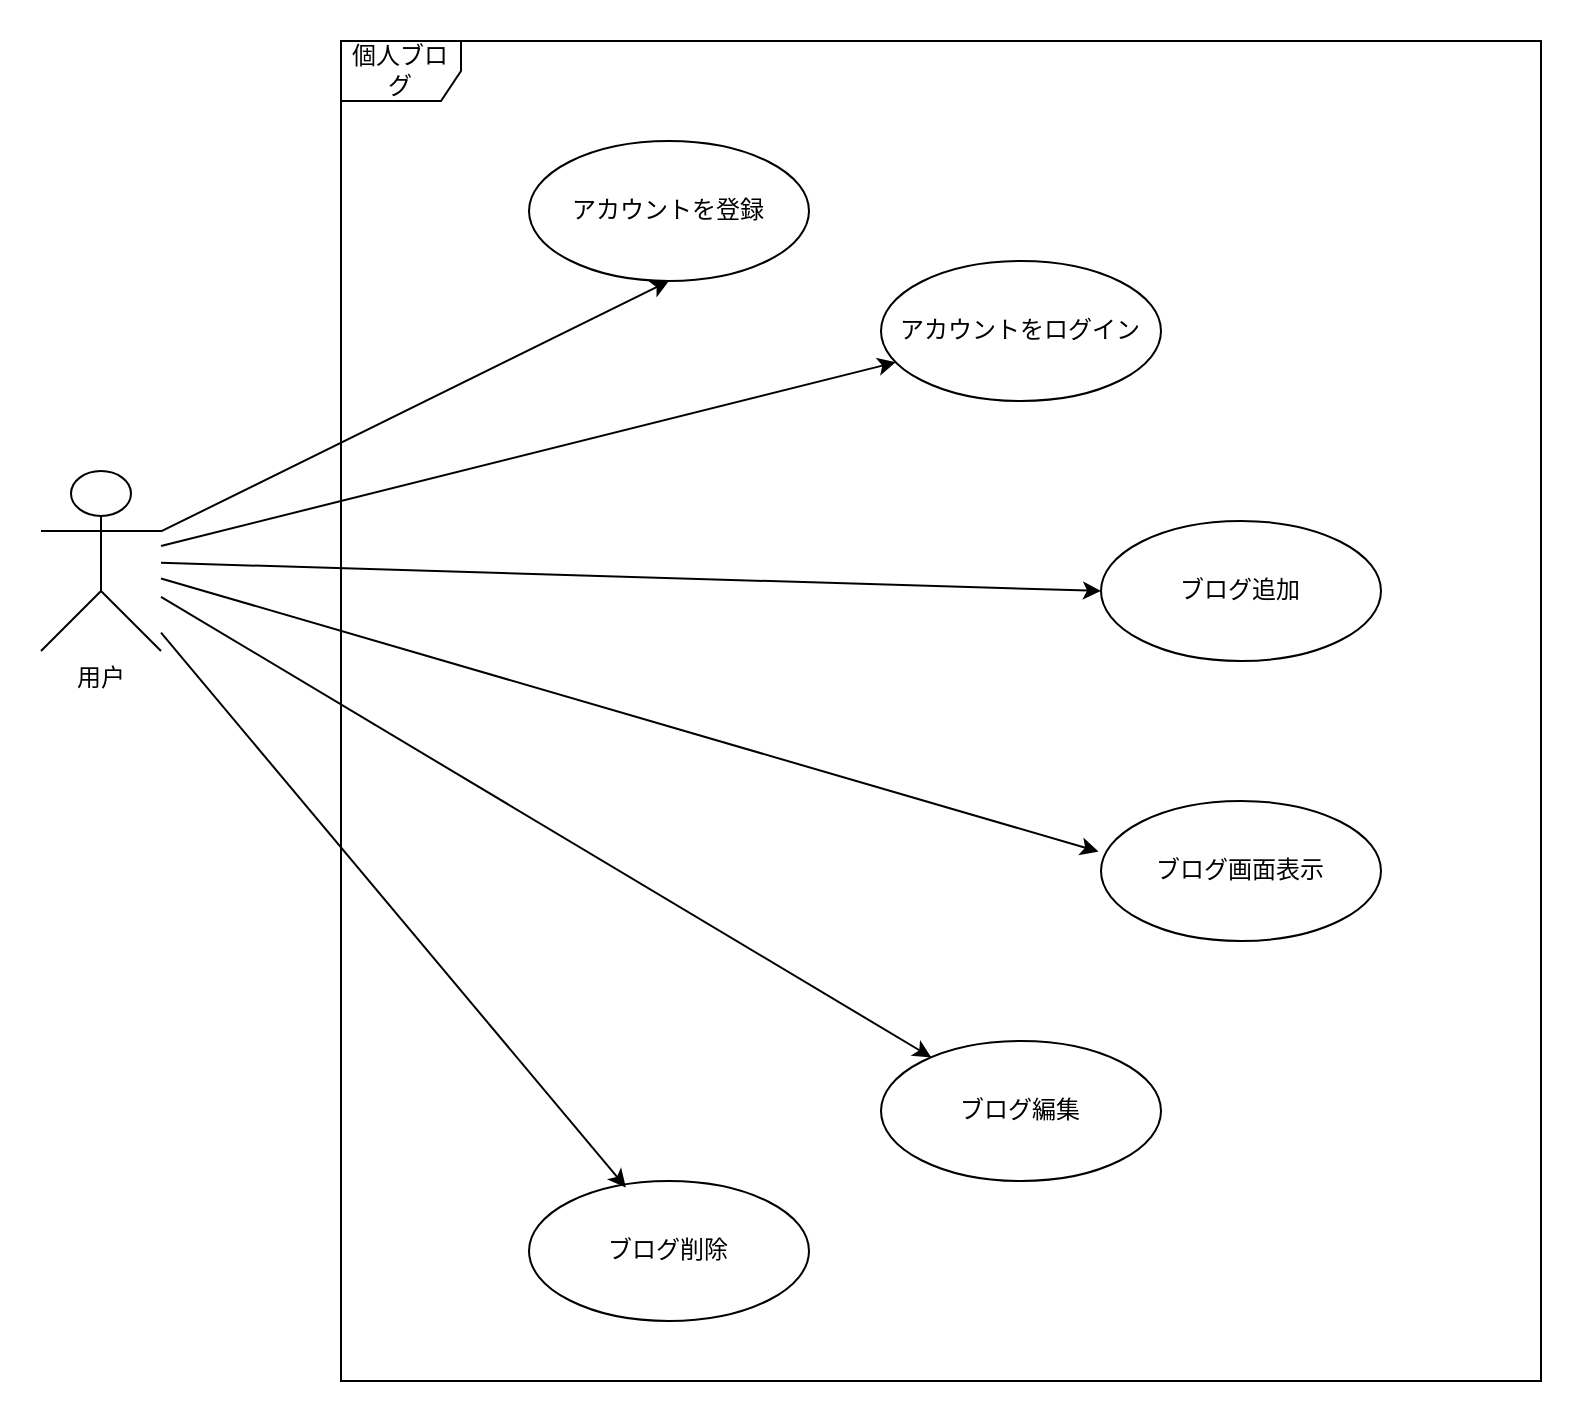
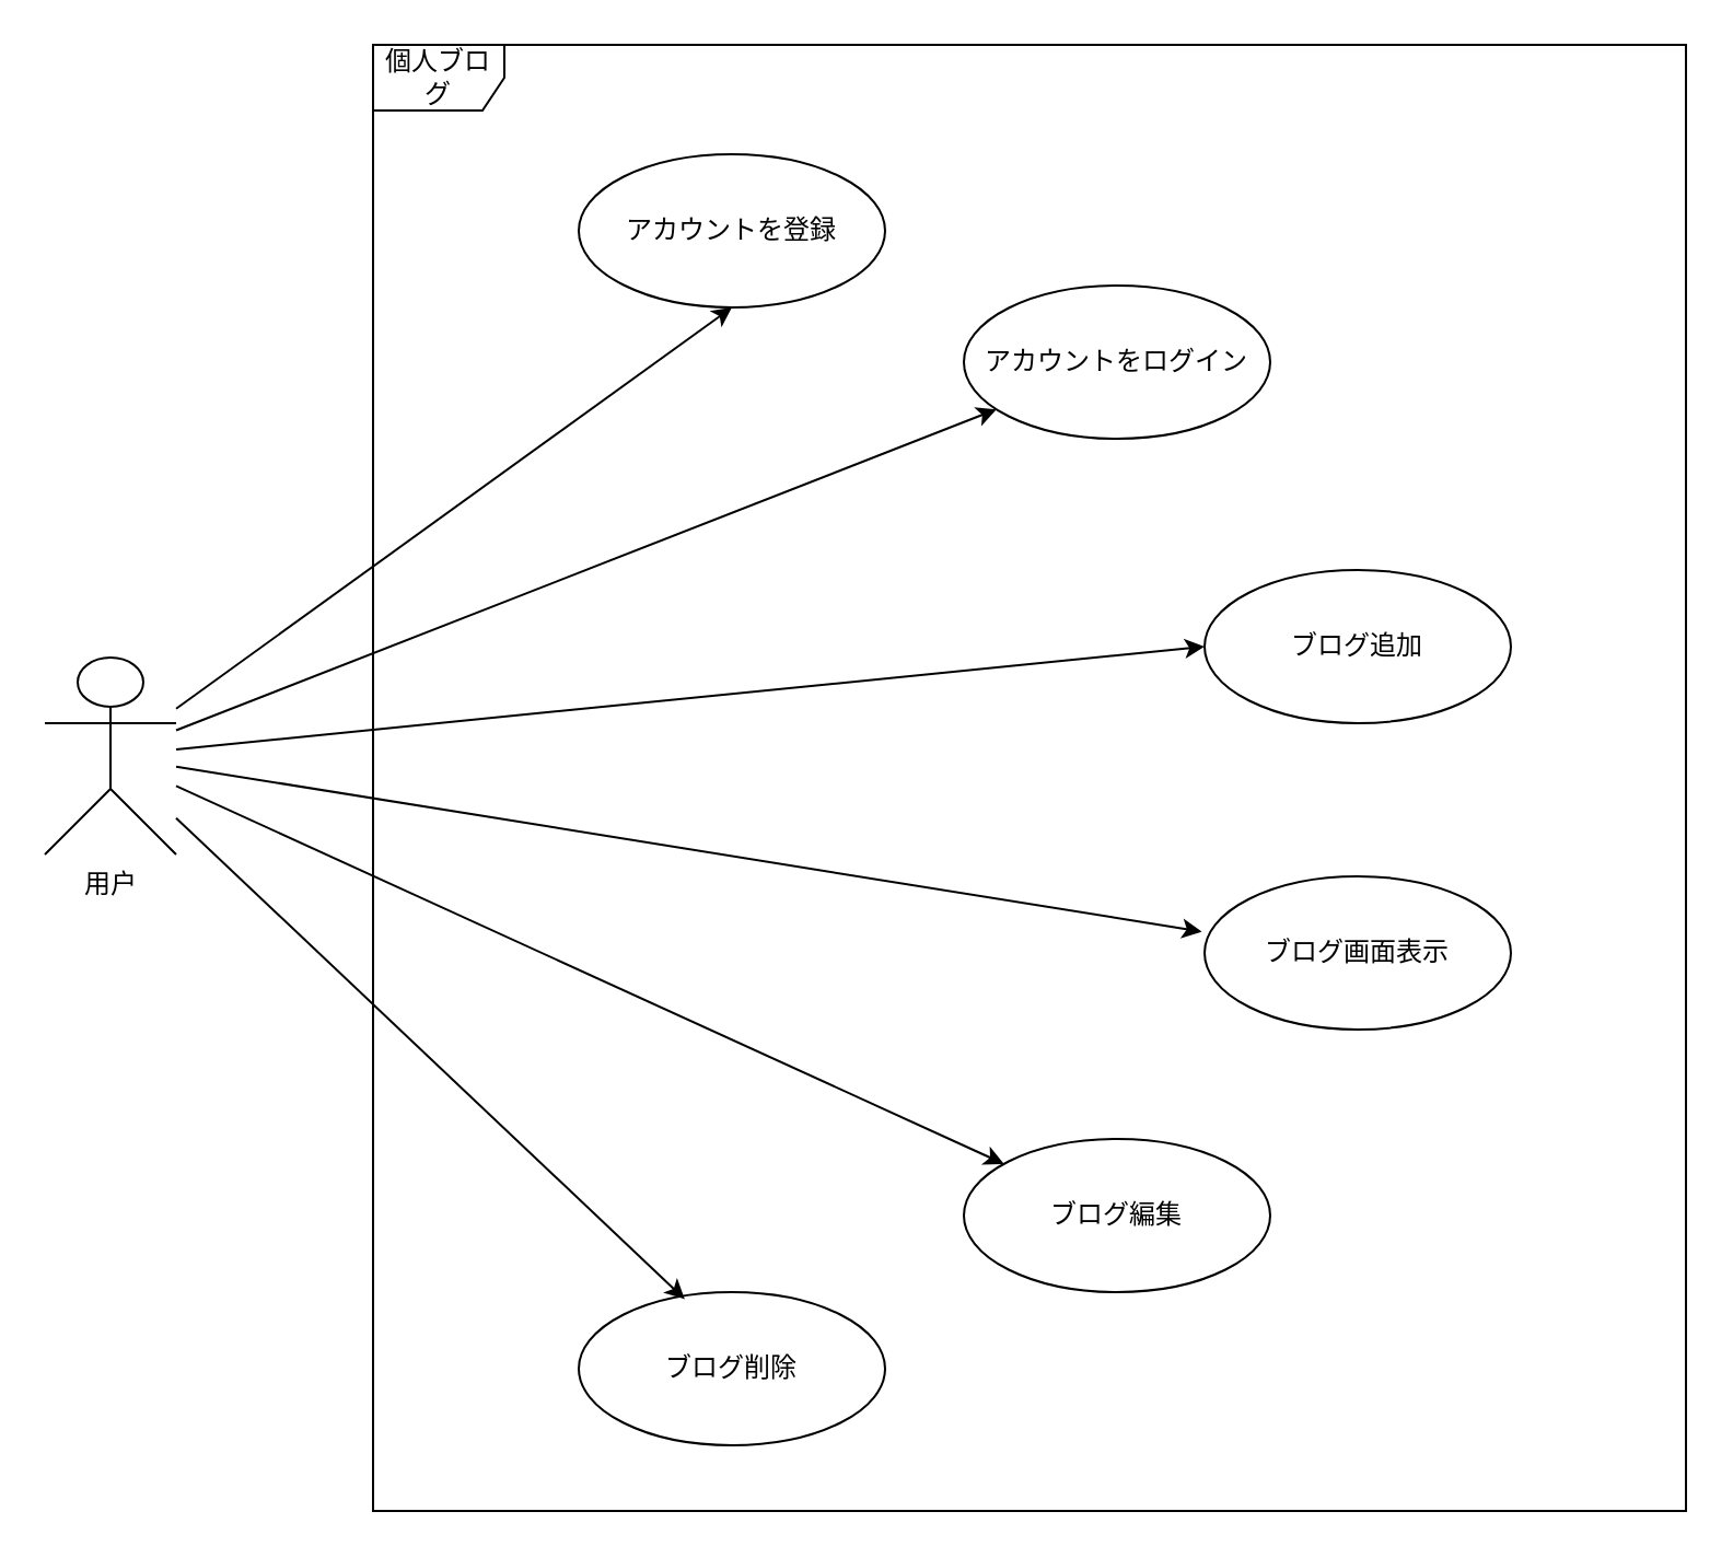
- <mxCell id="2" value="用户" style="shape=umlActor;verticalLabelPosition=bottom;verticalAlign=top;html=1;" parent="1" vertex="1"><mxGeometry x="20" y="235" width="60" height="90" as="geometry" /></mxCell>
+ <mxCell id="2" value="用户" style="shape=umlActor;verticalLabelPosition=bottom;verticalAlign=top;html=1;" parent="1" vertex="1"><mxGeometry x="20" y="300" width="60" height="90" as="geometry" /></mxCell>
